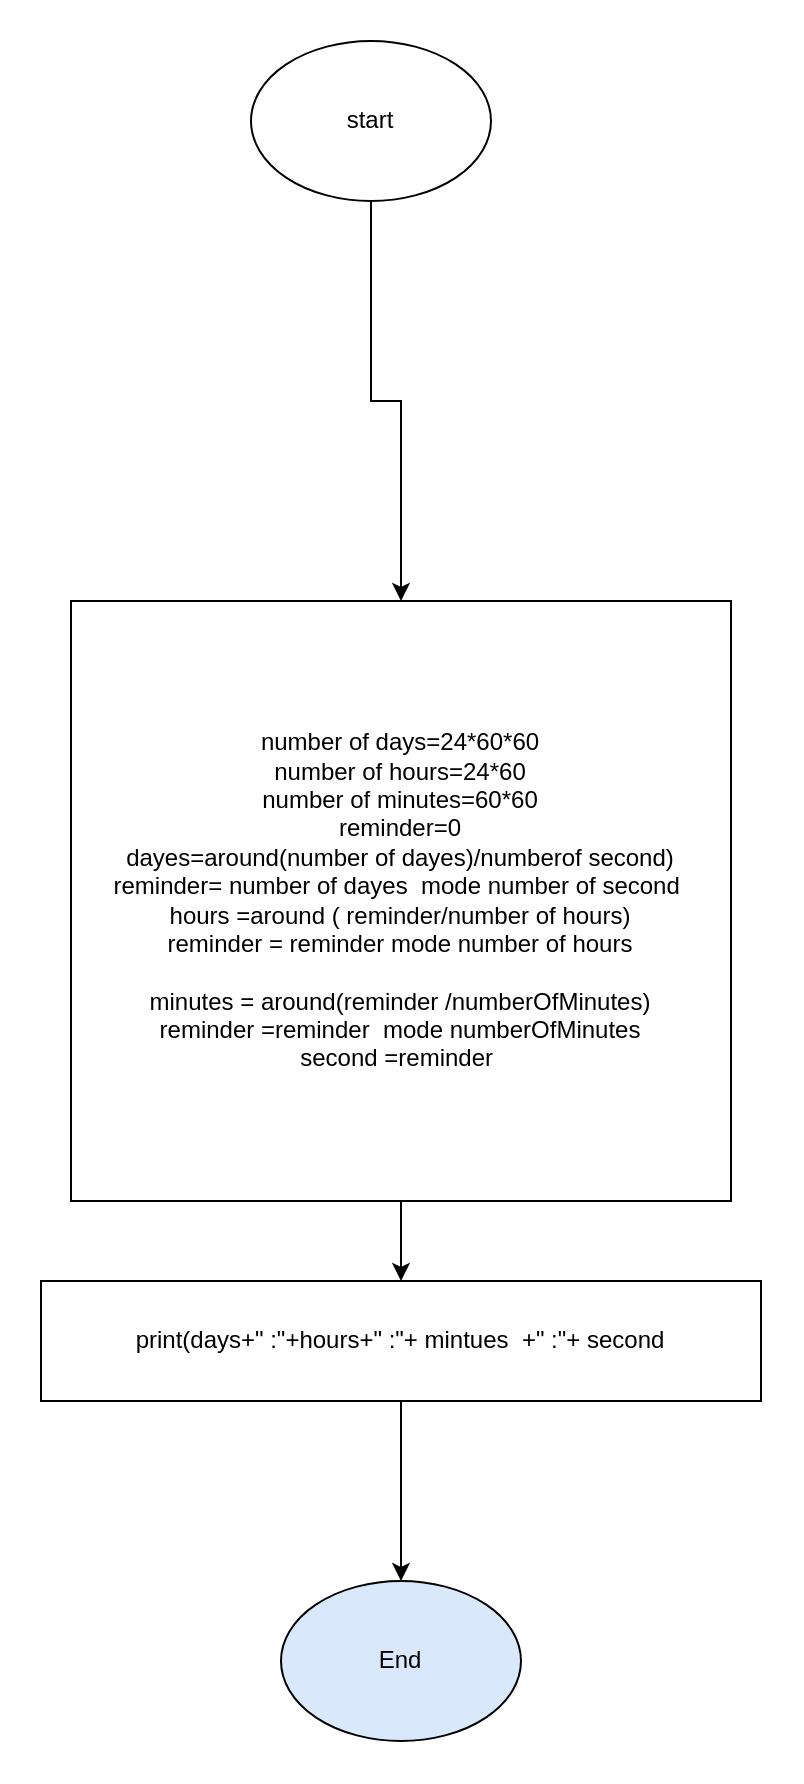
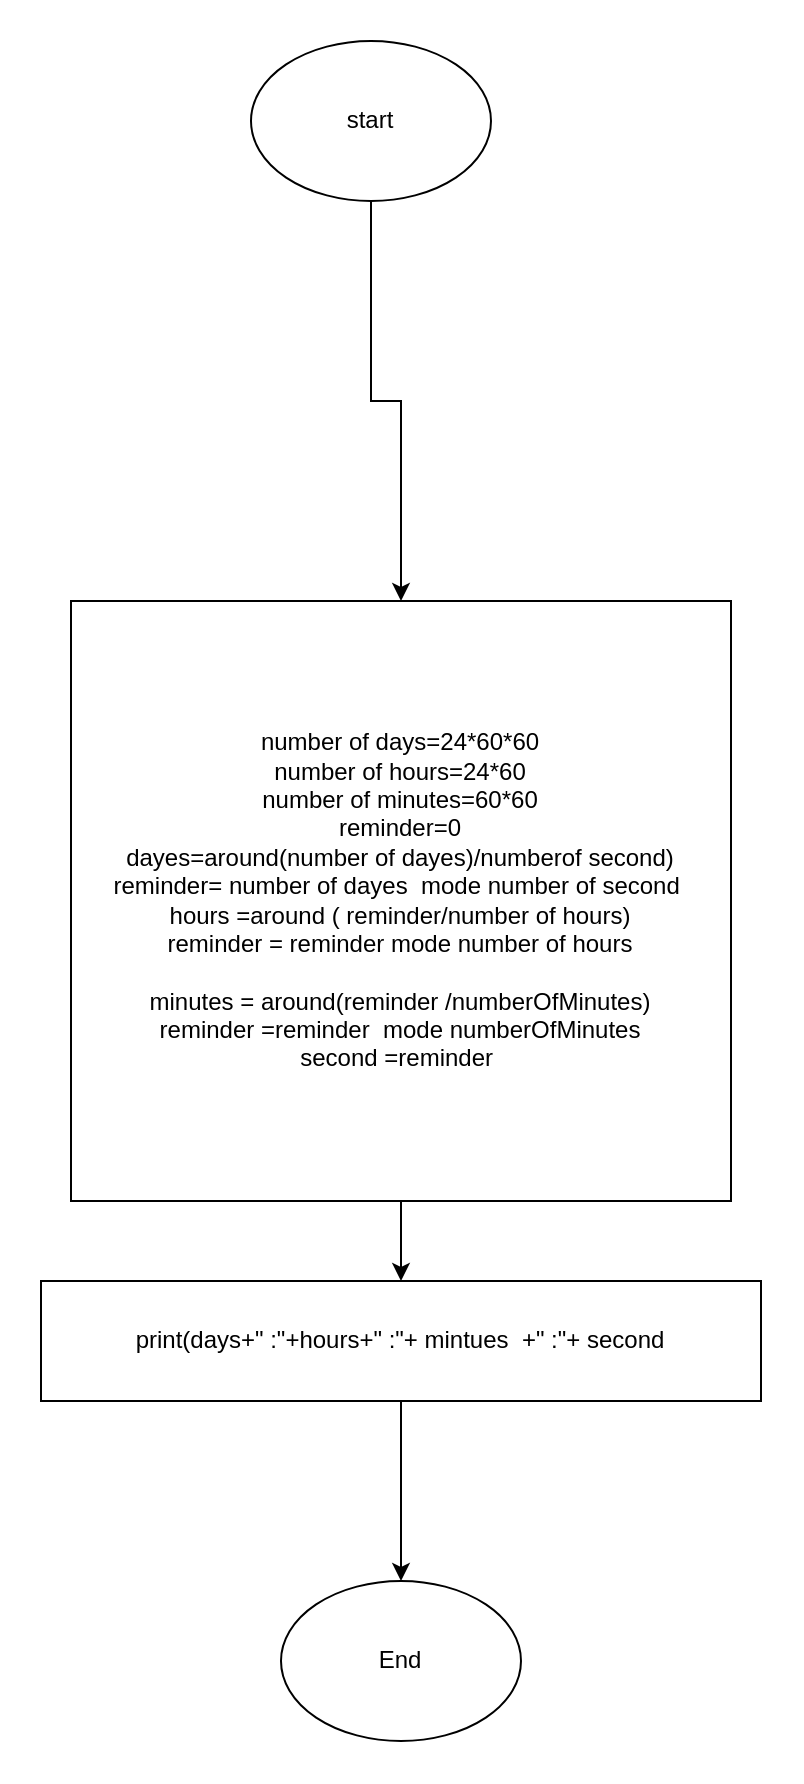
- <mxCell id="8" value="End" style="ellipse;whiteSpace=wrap;html=1;fillColor=#dae8fc;" parent="1" vertex="1"><mxGeometry x="140" y="790" width="120" height="80" as="geometry" /></mxCell>
+ <mxCell id="8" value="End" style="ellipse;whiteSpace=wrap;html=1;" parent="1" vertex="1"><mxGeometry x="140" y="790" width="120" height="80" as="geometry" /></mxCell>
